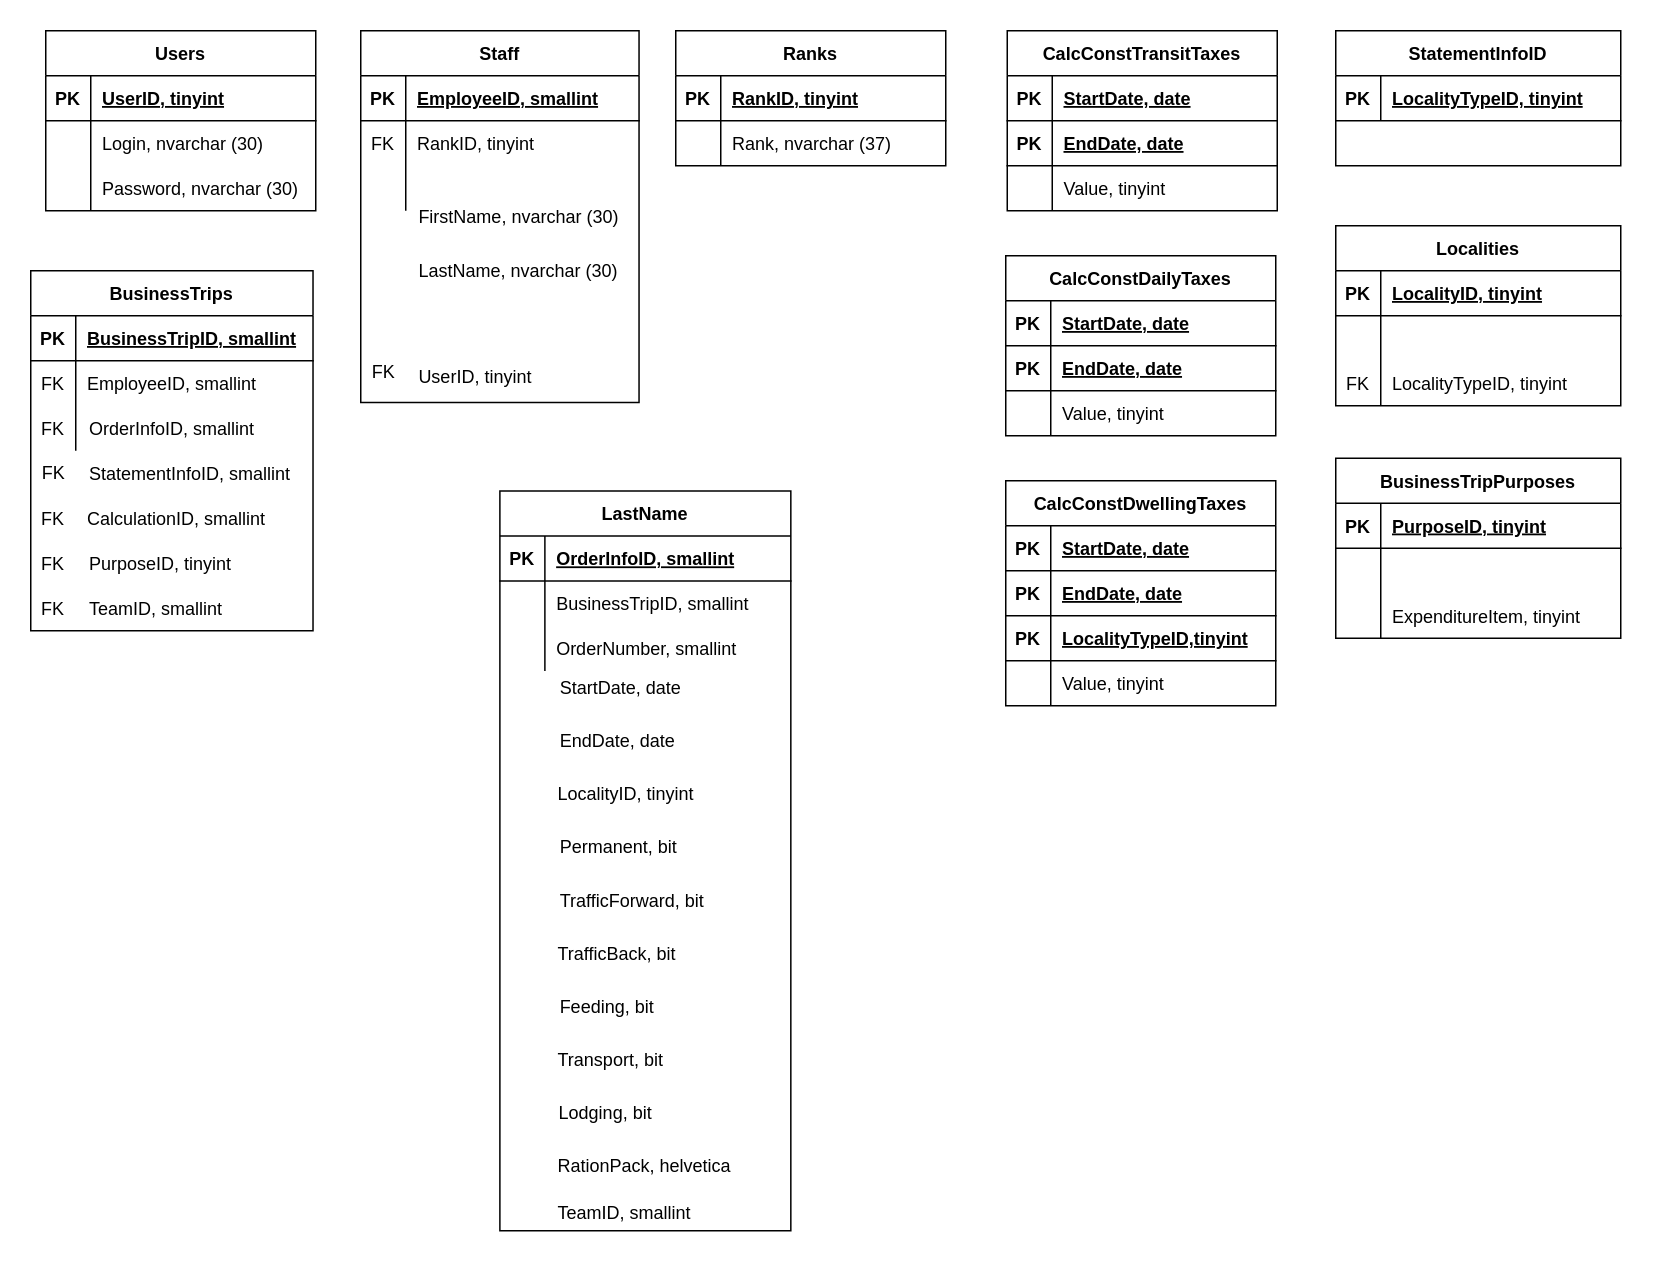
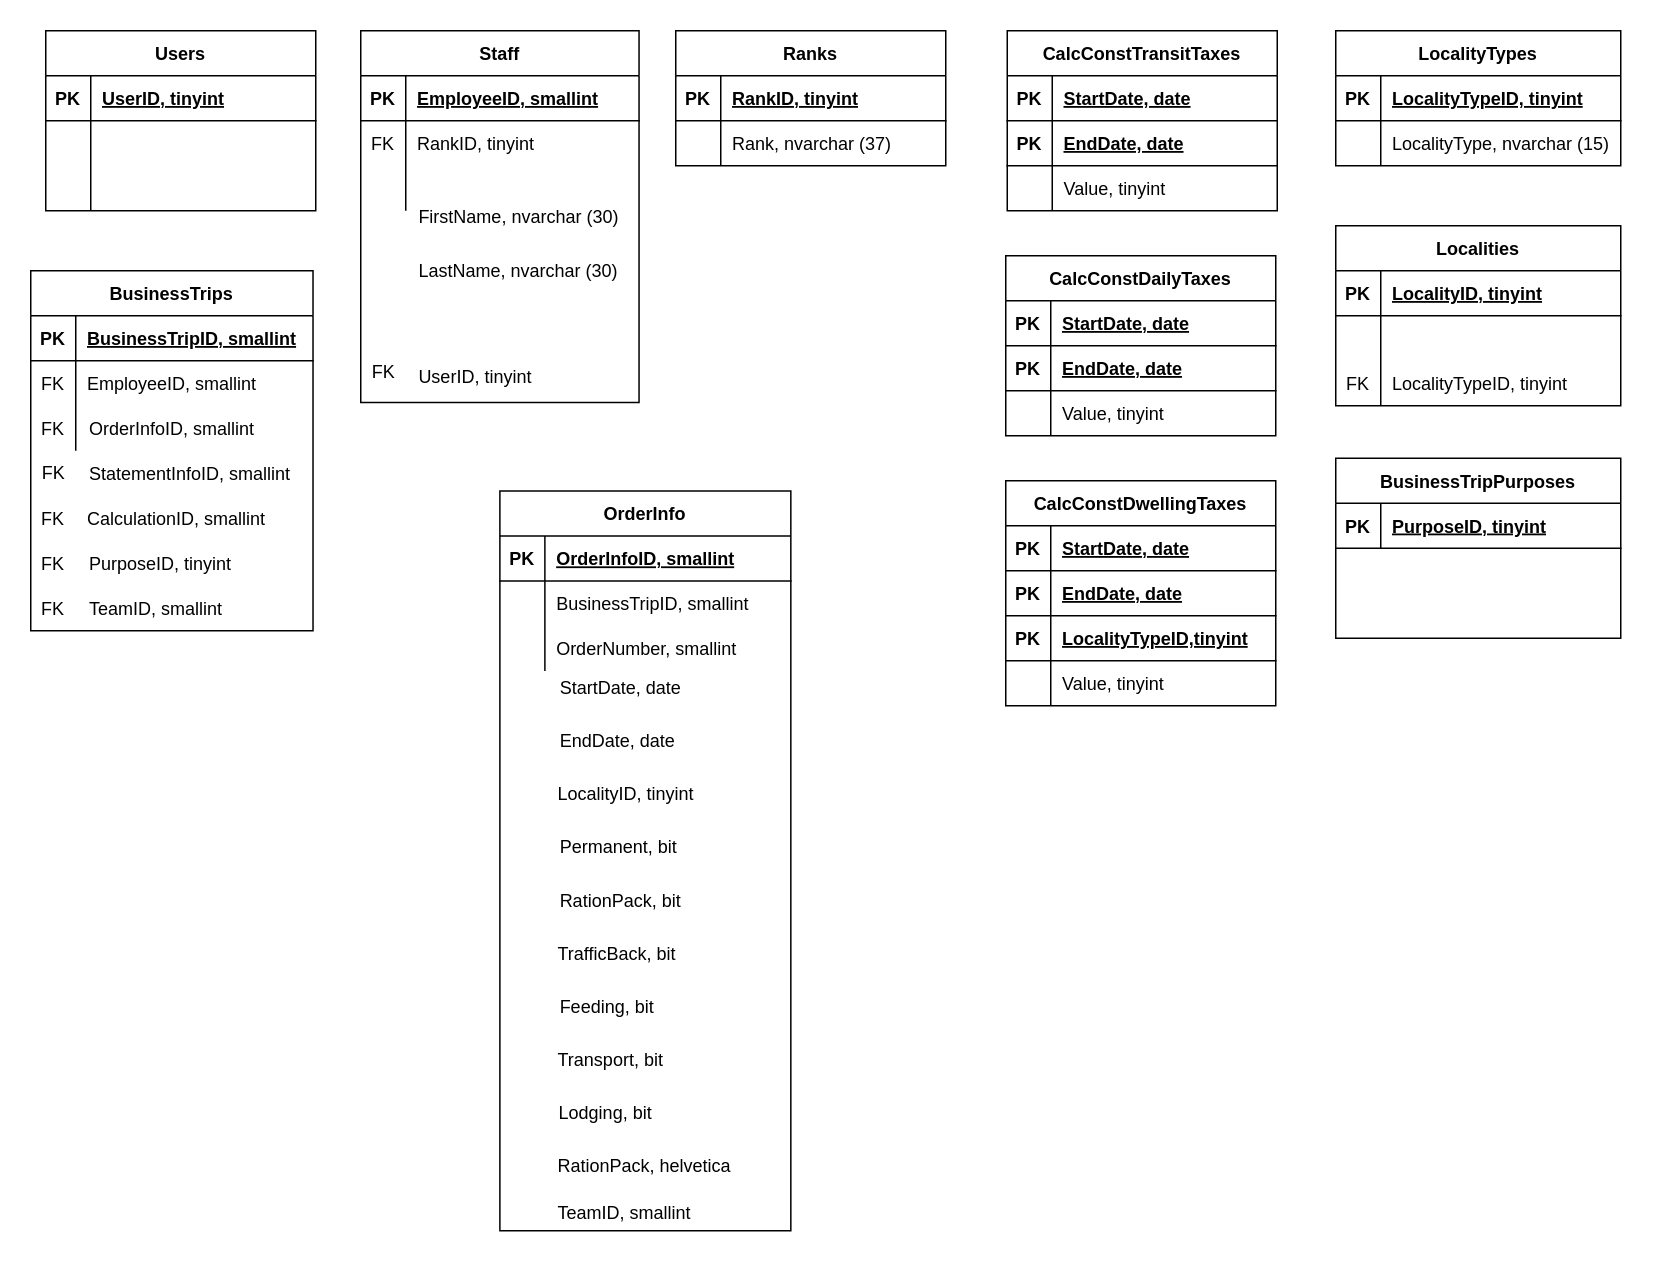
- <mxCell id="49" value="StatementInfoID" style="shape=table;startSize=30;container=1;collapsible=1;childLayout=tableLayout;fixedRows=1;rowLines=0;fontStyle=1;align=center;resizeLast=1;" vertex="1" parent="1"><mxGeometry x="890" y="20" width="190" height="90" as="geometry" /></mxCell>
+ <mxCell id="49" value="LocalityTypes" style="shape=table;startSize=30;container=1;collapsible=1;childLayout=tableLayout;fixedRows=1;rowLines=0;fontStyle=1;align=center;resizeLast=1;" vertex="1" parent="1"><mxGeometry x="890" y="20" width="190" height="90" as="geometry" /></mxCell>
- <mxCell id="12" value="Login, nvarchar (30)" style="shape=partialRectangle;connectable=0;fillColor=none;top=0;left=0;bottom=0;right=0;align=left;spacingLeft=6;overflow=hidden;" vertex="1" parent="10"><mxGeometry x="30" width="150" height="30" as="geometry" /></mxCell>
+ <mxCell id="55" value="LocalityType, nvarchar (15)" style="shape=partialRectangle;connectable=0;fillColor=none;top=0;left=0;bottom=0;right=0;align=left;spacingLeft=6;overflow=hidden;" vertex="1" parent="53"><mxGeometry x="30" width="160" height="30" as="geometry" /></mxCell>
- <mxCell id="16" value="Password, nvarchar (30)" style="shape=partialRectangle;connectable=0;fillColor=none;top=0;left=0;bottom=0;right=0;align=left;spacingLeft=6;overflow=hidden;" vertex="1" parent="5"><mxGeometry x="30" y="90" width="150" height="30" as="geometry" /></mxCell>
- <mxCell id="123" value="LastName" style="shape=table;startSize=30;container=1;collapsible=1;childLayout=tableLayout;fixedRows=1;rowLines=0;fontStyle=1;align=center;resizeLast=1;" vertex="1" parent="1"><mxGeometry x="332.76" y="326.89" width="193.96" height="493.11" as="geometry" /></mxCell>
+ <mxCell id="123" value="OrderInfo" style="shape=table;startSize=30;container=1;collapsible=1;childLayout=tableLayout;fixedRows=1;rowLines=0;fontStyle=1;align=center;resizeLast=1;" vertex="1" parent="1"><mxGeometry x="332.76" y="326.89" width="193.96" height="493.11" as="geometry" /></mxCell>
- <mxCell id="86" value="ExpenditureItem, tinyint" style="shape=partialRectangle;connectable=0;fillColor=none;top=0;left=0;bottom=0;right=0;align=left;spacingLeft=6;overflow=hidden;" vertex="1" parent="84"><mxGeometry x="30" width="160" height="30" as="geometry" /></mxCell>
- <mxCell id="141" value="TrafficForward, bit" style="shape=partialRectangle;connectable=0;fillColor=none;top=0;left=0;bottom=0;right=0;align=left;spacingLeft=6;overflow=hidden;" vertex="1" parent="136"><mxGeometry x="1.402" y="141.639" width="164.913" height="35.41" as="geometry" /></mxCell>
+ <mxCell id="141" value="RationPack, bit" style="shape=partialRectangle;connectable=0;fillColor=none;top=0;left=0;bottom=0;right=0;align=left;spacingLeft=6;overflow=hidden;" vertex="1" parent="136"><mxGeometry x="1.402" y="141.639" width="164.913" height="35.41" as="geometry" /></mxCell>
